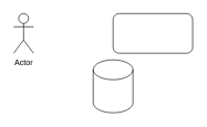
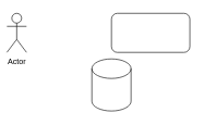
- <mxCell id="4" value="Actor" style="shape=umlActor;verticalLabelPosition=bottom;verticalAlign=top;html=1;outlineConnect=0;" vertex="1" parent="1"><mxGeometry x="20" y="20" width="30" height="60" as="geometry" /></mxCell>
+ <mxCell id="4" value="Actor" style="shape=umlActor;verticalLabelPosition=bottom;verticalAlign=top;html=1;outlineConnect=0;" vertex="1" parent="1"><mxGeometry x="10" y="20" width="30" height="60" as="geometry" /></mxCell>
